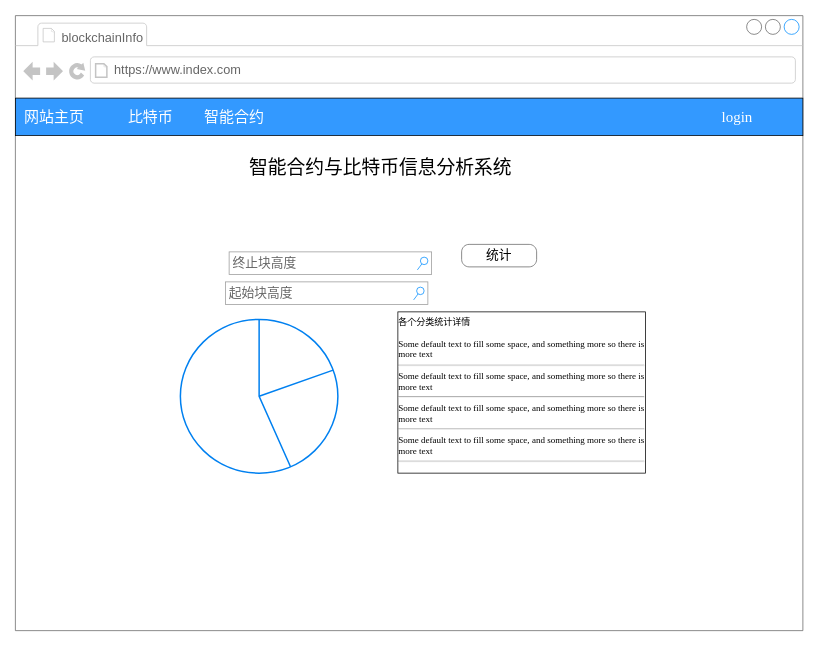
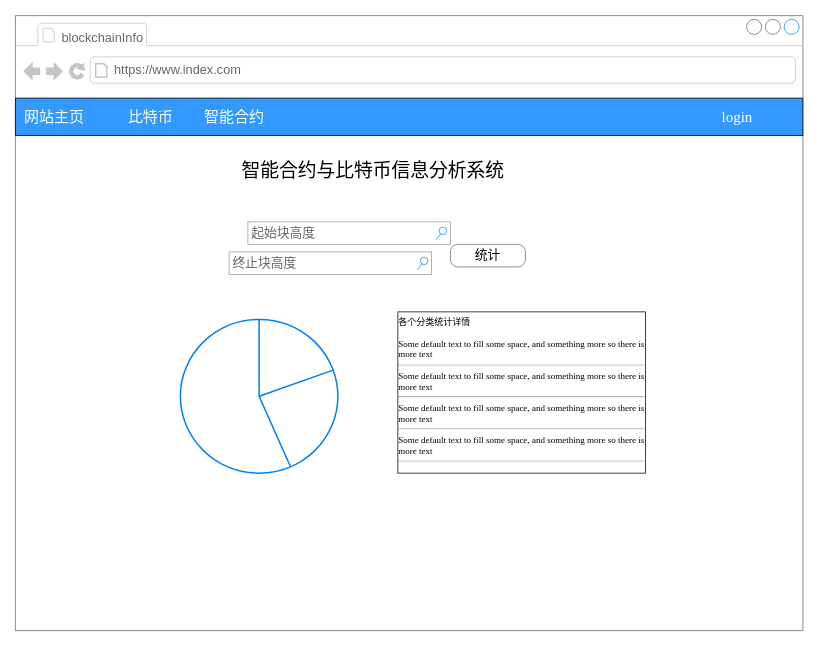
- <mxCell id="5" value="&lt;font style=&quot;font-size: 25px&quot;&gt;智能合约与比特币信息分析系统&lt;/font&gt;" style="text;html=1;points=[];align=left;verticalAlign=top;spacingTop=-4;fontSize=30;fontFamily=Verdana" parent="2" vertex="1"><mxGeometry x="310" y="180" width="420" height="50" as="geometry" /></mxCell>
+ <mxCell id="5" value="&lt;font style=&quot;font-size: 25px&quot;&gt;智能合约与比特币信息分析系统&lt;/font&gt;" style="text;html=1;points=[];align=left;verticalAlign=top;spacingTop=-4;fontSize=30;fontFamily=Verdana" parent="2" vertex="1"><mxGeometry x="300" y="185" width="420" height="50" as="geometry" /></mxCell>
- <mxCell id="12" value="统计" style="strokeWidth=1;shadow=0;dashed=0;align=center;html=1;shape=mxgraph.mockup.buttons.button;strokeColor=#666666;mainText=;buttonStyle=round;fontSize=17;fontStyle=0;fillColor=none;whiteSpace=wrap;rounded=0;labelBackgroundColor=none;" parent="2" vertex="1"><mxGeometry x="595" y="305" width="100" height="30" as="geometry" /></mxCell>
+ <mxCell id="12" value="统计" style="strokeWidth=1;shadow=0;dashed=0;align=center;html=1;shape=mxgraph.mockup.buttons.button;strokeColor=#666666;mainText=;buttonStyle=round;fontSize=17;fontStyle=0;fillColor=none;whiteSpace=wrap;rounded=0;labelBackgroundColor=none;" parent="2" vertex="1"><mxGeometry x="580" y="305" width="100" height="30" as="geometry" /></mxCell>
- <mxCell id="6" value="起始块高度" style="strokeWidth=1;shadow=0;dashed=0;align=center;html=1;shape=mxgraph.mockup.forms.searchBox;strokeColor=#999999;mainText=;strokeColor2=#008cff;fontColor=#666666;fontSize=17;align=left;spacingLeft=3;rounded=0;labelBackgroundColor=none;" parent="2" vertex="1"><mxGeometry x="280" y="355" width="270" height="30" as="geometry" /></mxCell>
+ <mxCell id="6" value="起始块高度" style="strokeWidth=1;shadow=0;dashed=0;align=center;html=1;shape=mxgraph.mockup.forms.searchBox;strokeColor=#999999;mainText=;strokeColor2=#008cff;fontColor=#666666;fontSize=17;align=left;spacingLeft=3;rounded=0;labelBackgroundColor=none;" parent="2" vertex="1"><mxGeometry x="310" y="275" width="270" height="30" as="geometry" /></mxCell>
